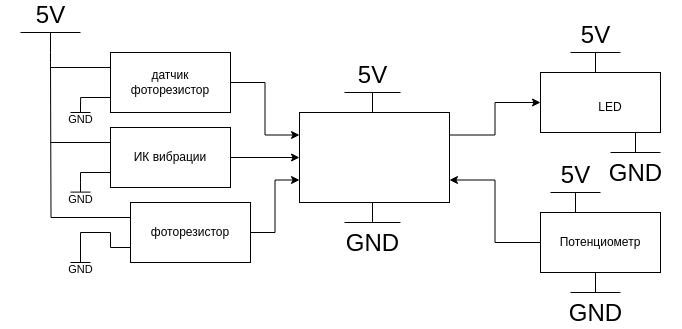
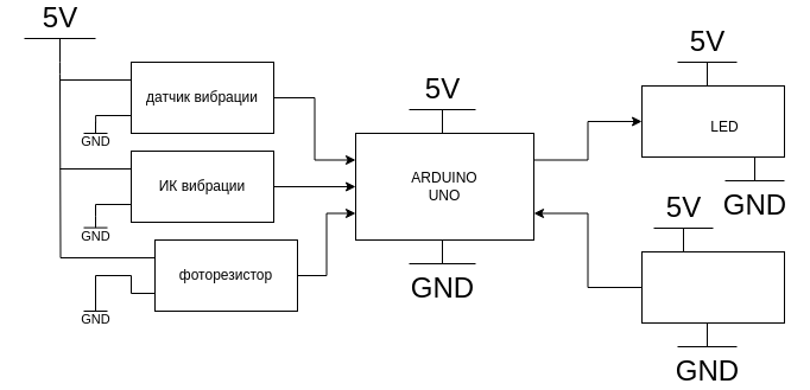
- <mxCell id="13" value="датчик фоторезистор" style="rounded=0;whiteSpace=wrap;html=1;" parent="1" vertex="1"><mxGeometry x="110" y="40" width="120" height="60" as="geometry" /></mxCell>
+ <mxCell id="13" value="датчик вибрации" style="rounded=0;whiteSpace=wrap;html=1;" parent="1" vertex="1"><mxGeometry x="110" y="40" width="120" height="60" as="geometry" /></mxCell>
+ <mxCell id="4" value="&lt;div&gt;ARDUINO&lt;/div&gt;&lt;div&gt;UNO&lt;br&gt;&lt;/div&gt;" style="text;html=1;strokeColor=none;fillColor=none;align=center;verticalAlign=middle;whiteSpace=wrap;rounded=0;" parent="1" vertex="1"><mxGeometry x="344" y="130" width="60" height="30" as="geometry" /></mxCell>
- <mxCell id="8" value="Потенциометр" style="text;html=1;strokeColor=none;fillColor=none;align=center;verticalAlign=middle;whiteSpace=wrap;rounded=0;" parent="1" vertex="1"><mxGeometry x="570" y="215" width="60" height="30" as="geometry" /></mxCell>
